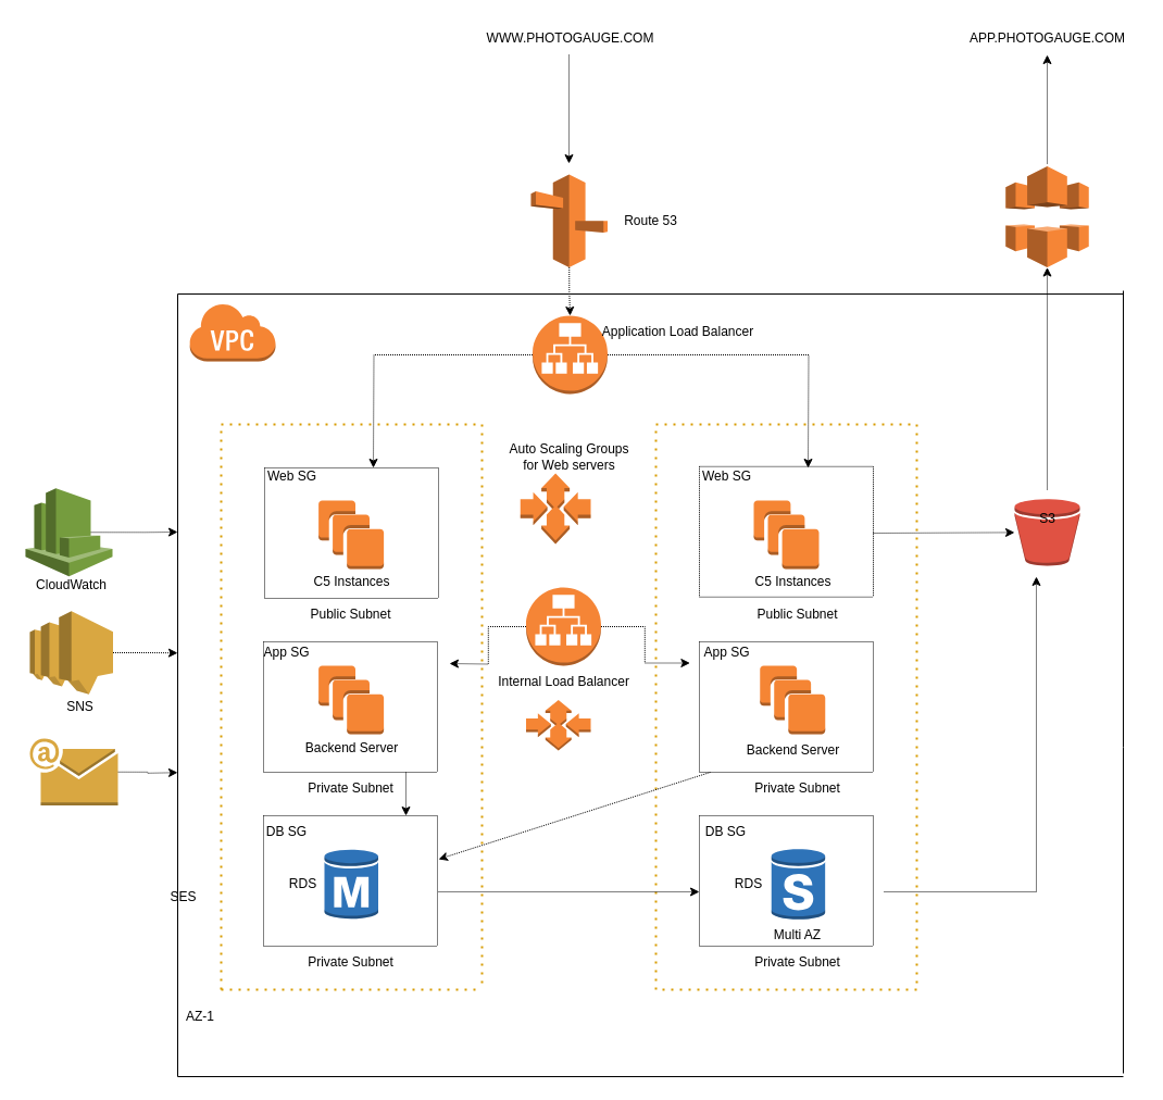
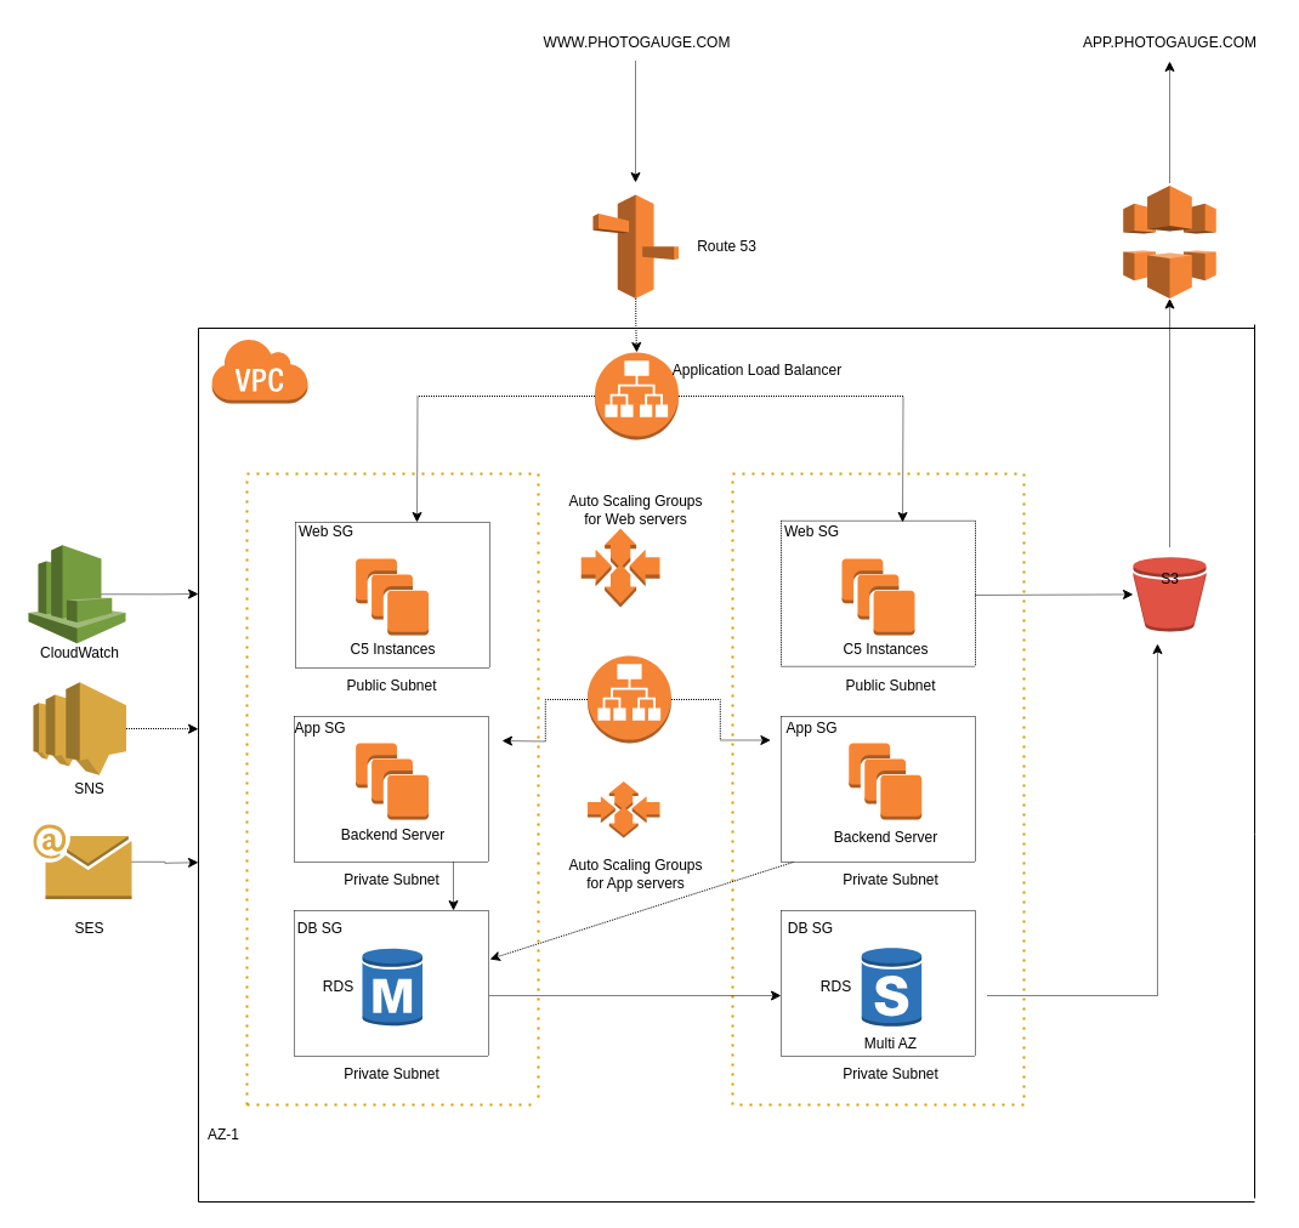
- <mxCell id="57" value="Internal Load Balancer" style="text;html=1;align=center;verticalAlign=middle;resizable=0;points=[];autosize=1;strokeColor=none;fillColor=none;fontColor=#000000;" vertex="1" parent="1"><mxGeometry x="448" y="612" width="140" height="30" as="geometry" /></mxCell>
+ <mxCell id="59" value="Auto Scaling Groups &lt;br&gt;for App servers" style="text;html=1;align=center;verticalAlign=middle;resizable=0;points=[];autosize=1;strokeColor=none;fillColor=none;fontColor=#000000;" vertex="1" parent="1"><mxGeometry x="458" y="700" width="130" height="40" as="geometry" /></mxCell>
- <mxCell id="100" value="SES" style="text;html=1;align=center;verticalAlign=middle;resizable=0;points=[];autosize=1;strokeColor=none;fillColor=none;fontColor=#000000;" vertex="1" parent="1"><mxGeometry x="143" y="810" width="50" height="30" as="geometry" /></mxCell>
+ <mxCell id="100" value="SES" style="text;html=1;align=center;verticalAlign=middle;resizable=0;points=[];autosize=1;strokeColor=none;fillColor=none;fontColor=#000000;" vertex="1" parent="1"><mxGeometry x="48" y="750" width="50" height="30" as="geometry" /></mxCell>
